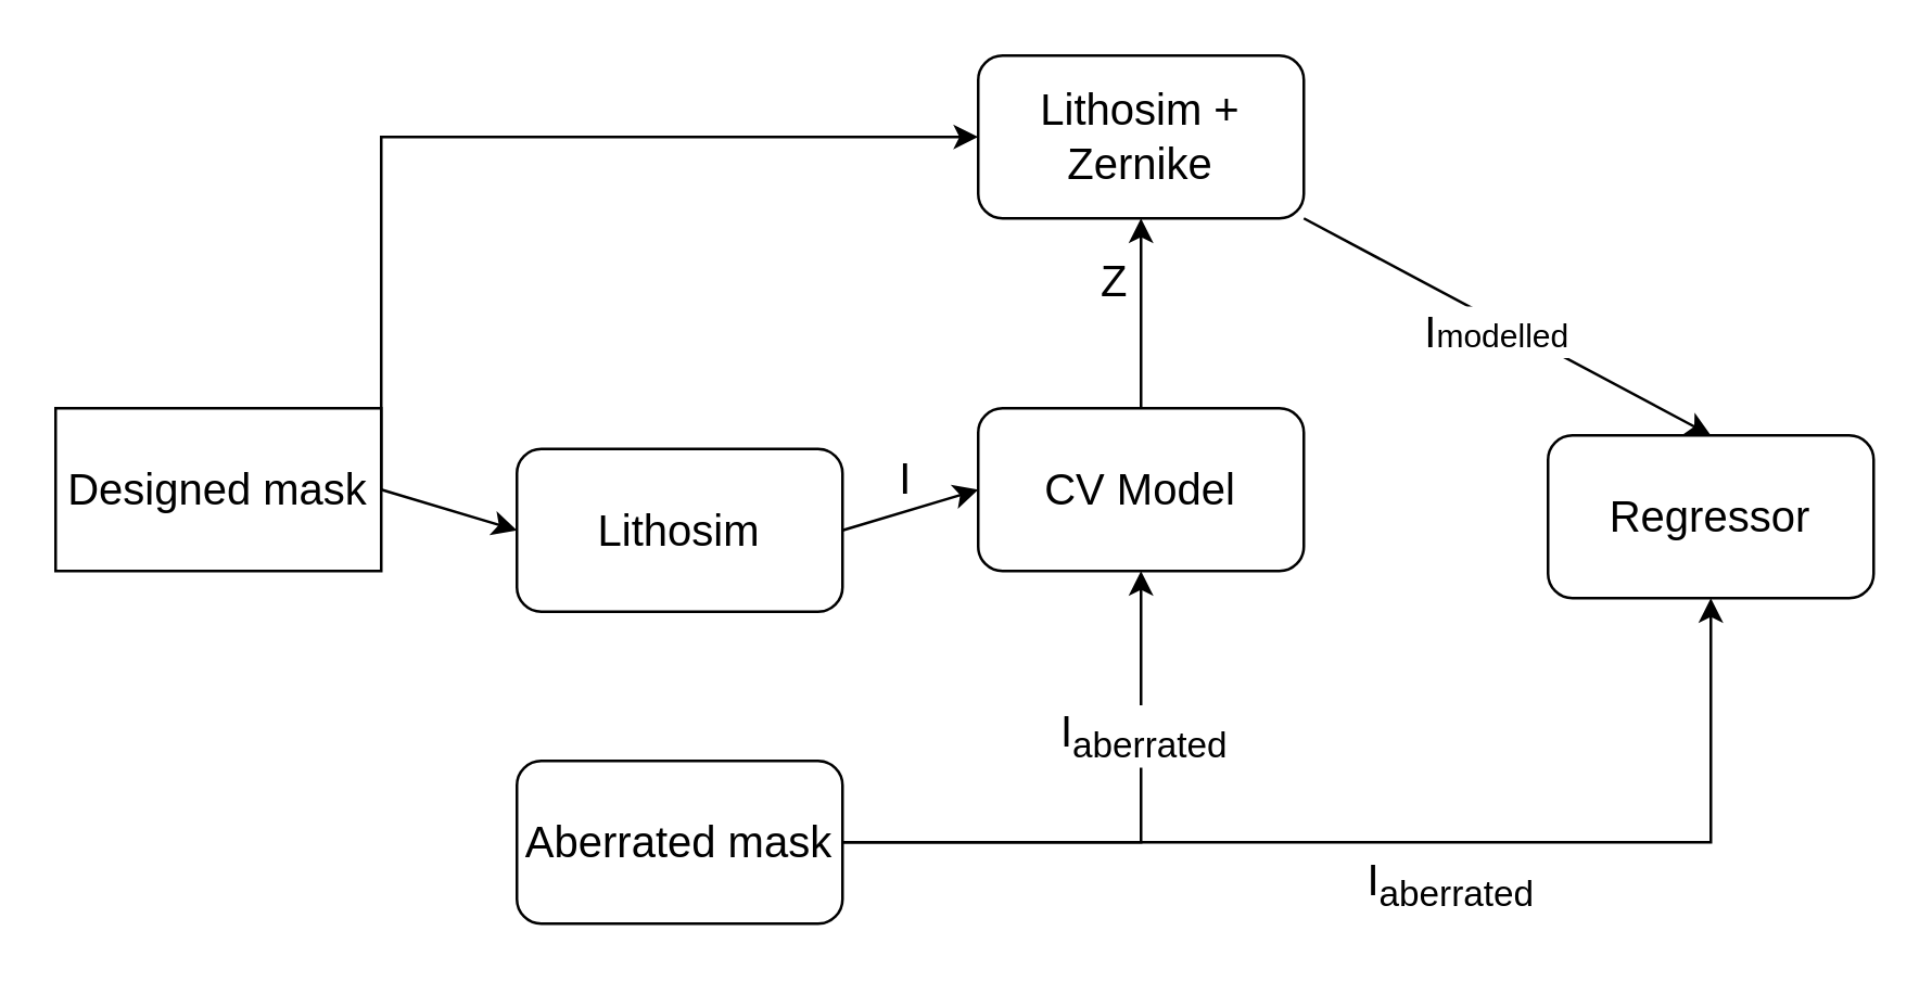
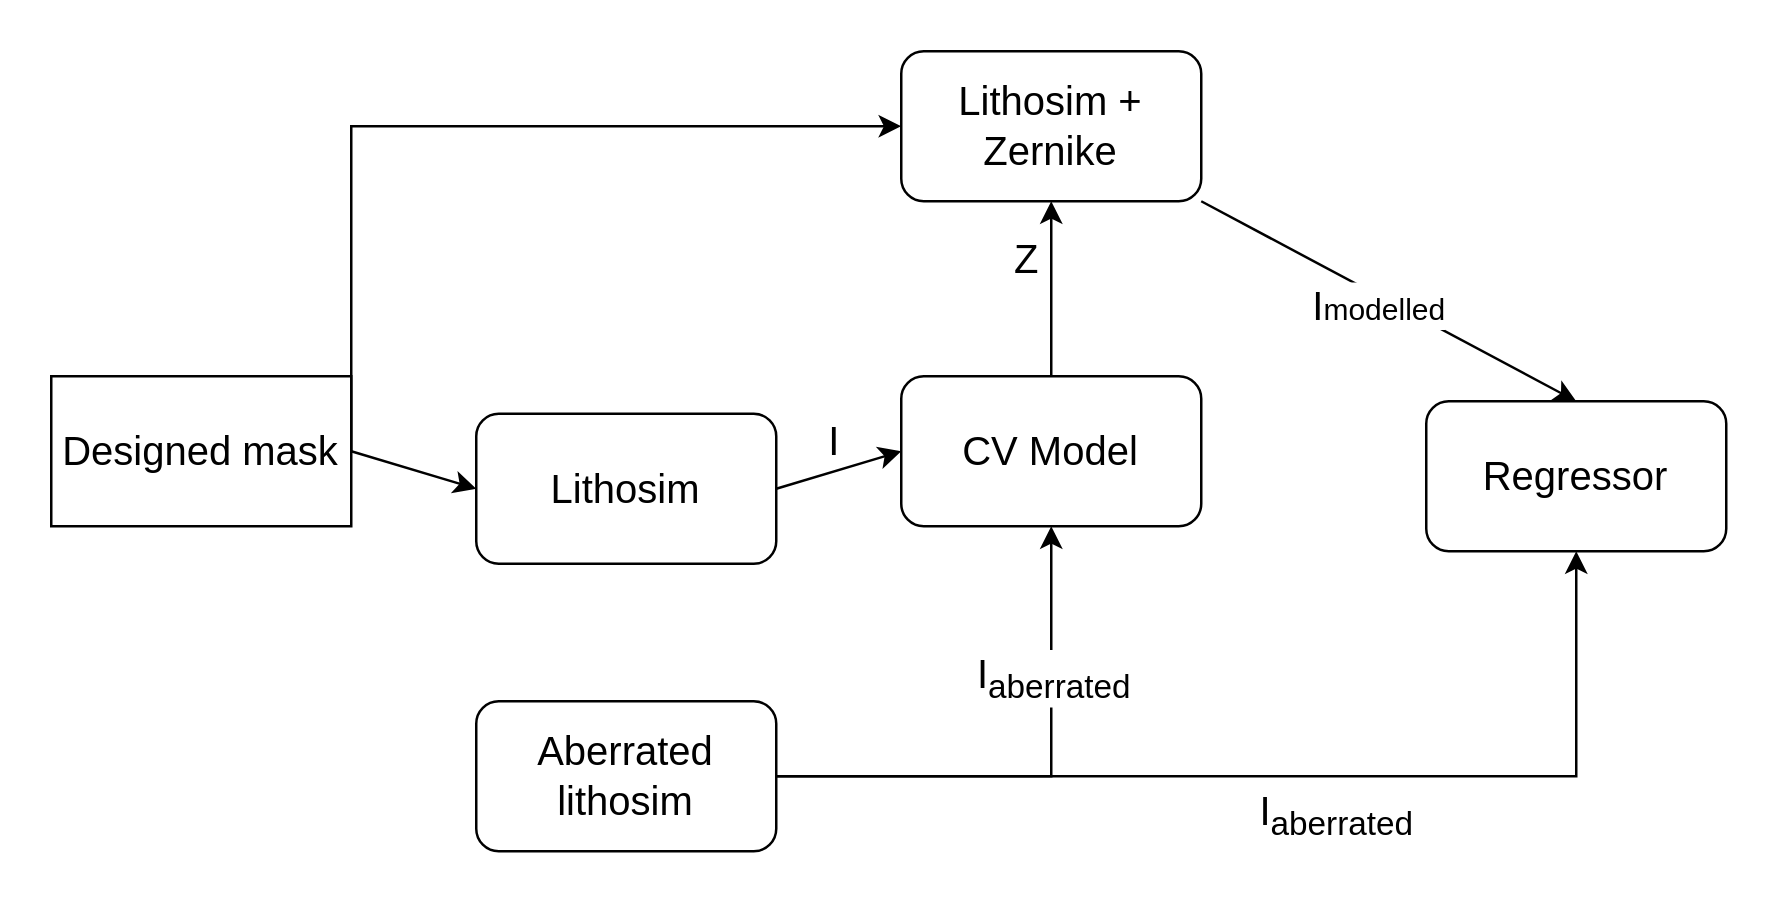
- <mxCell id="4" value="&lt;span style=&quot;font-size: 16px;&quot;&gt;Aberrated mask&lt;/span&gt;" style="rounded=1;whiteSpace=wrap;html=1;" vertex="1" parent="1"><mxGeometry x="190" y="280" width="120" height="60" as="geometry" /></mxCell>
+ <mxCell id="4" value="&lt;span style=&quot;font-size: 16px;&quot;&gt;Aberrated lithosim&lt;/span&gt;" style="rounded=1;whiteSpace=wrap;html=1;" vertex="1" parent="1"><mxGeometry x="190" y="280" width="120" height="60" as="geometry" /></mxCell>
